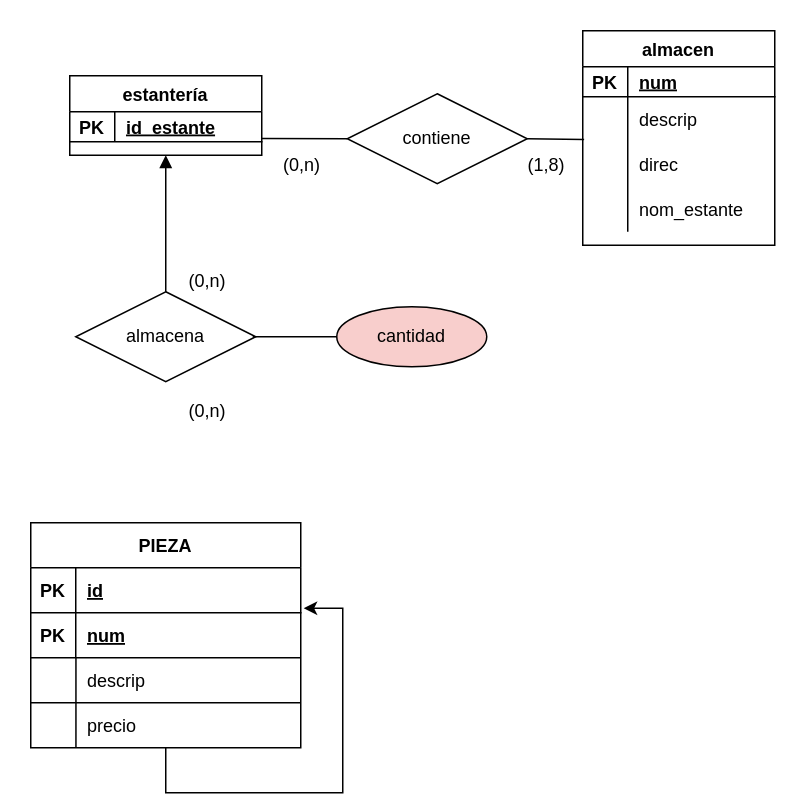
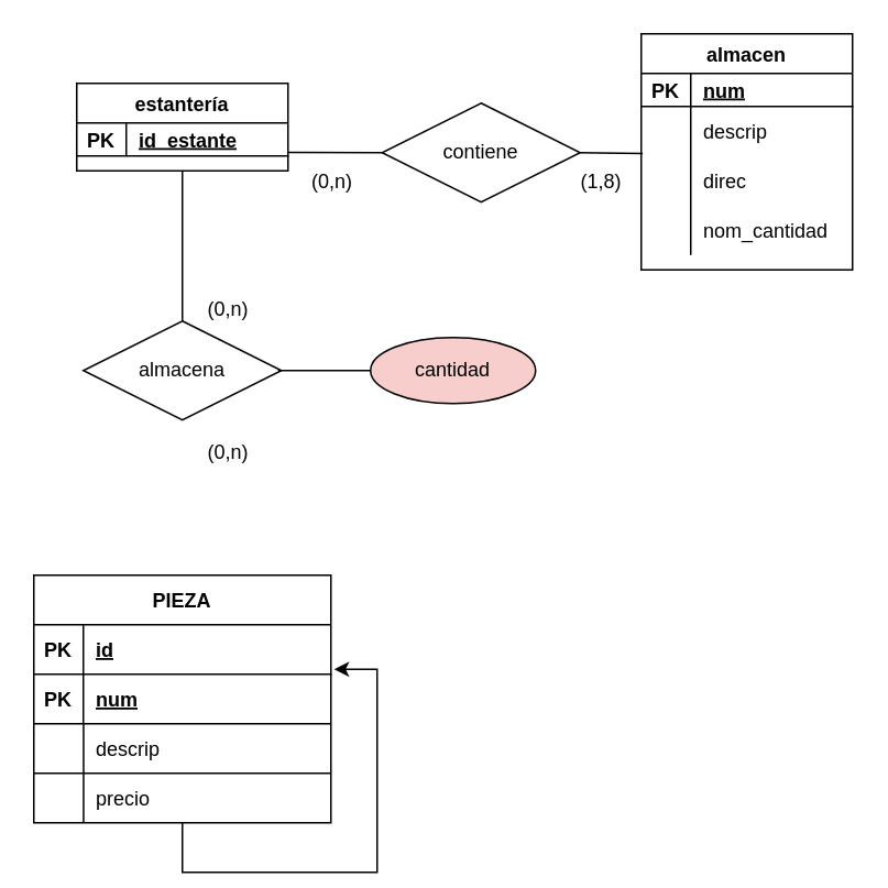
- <mxCell id="38" value="" style="endArrow=block;html=1;rounded=0;exitX=0.5;exitY=0;exitDx=0;exitDy=0;entryX=0.5;entryY=1;entryDx=0;entryDy=0;" edge="1" parent="1" source="36" target="30"><mxGeometry relative="1" as="geometry"><mxPoint x="303" y="312" as="sourcePoint" /><mxPoint x="213" y="162" as="targetPoint" /></mxGeometry></mxCell>
+ <mxCell id="38" value="" style="endArrow=none;html=1;rounded=0;exitX=0.5;exitY=0;exitDx=0;exitDy=0;entryX=0.5;entryY=1;entryDx=0;entryDy=0;" edge="1" parent="1" source="36" target="30"><mxGeometry relative="1" as="geometry"><mxPoint x="303" y="312" as="sourcePoint" /><mxPoint x="213" y="162" as="targetPoint" /></mxGeometry></mxCell>
- <mxCell id="22" value="nom_estante" style="shape=partialRectangle;connectable=0;fillColor=none;top=0;left=0;bottom=0;right=0;align=left;spacingLeft=6;overflow=hidden;" vertex="1" parent="20"><mxGeometry x="30" width="98" height="30" as="geometry"><mxRectangle width="98" height="30" as="alternateBounds" /></mxGeometry></mxCell>
+ <mxCell id="22" value="nom_cantidad" style="shape=partialRectangle;connectable=0;fillColor=none;top=0;left=0;bottom=0;right=0;align=left;spacingLeft=6;overflow=hidden;" vertex="1" parent="20"><mxGeometry x="30" width="98" height="30" as="geometry"><mxRectangle width="98" height="30" as="alternateBounds" /></mxGeometry></mxCell>
